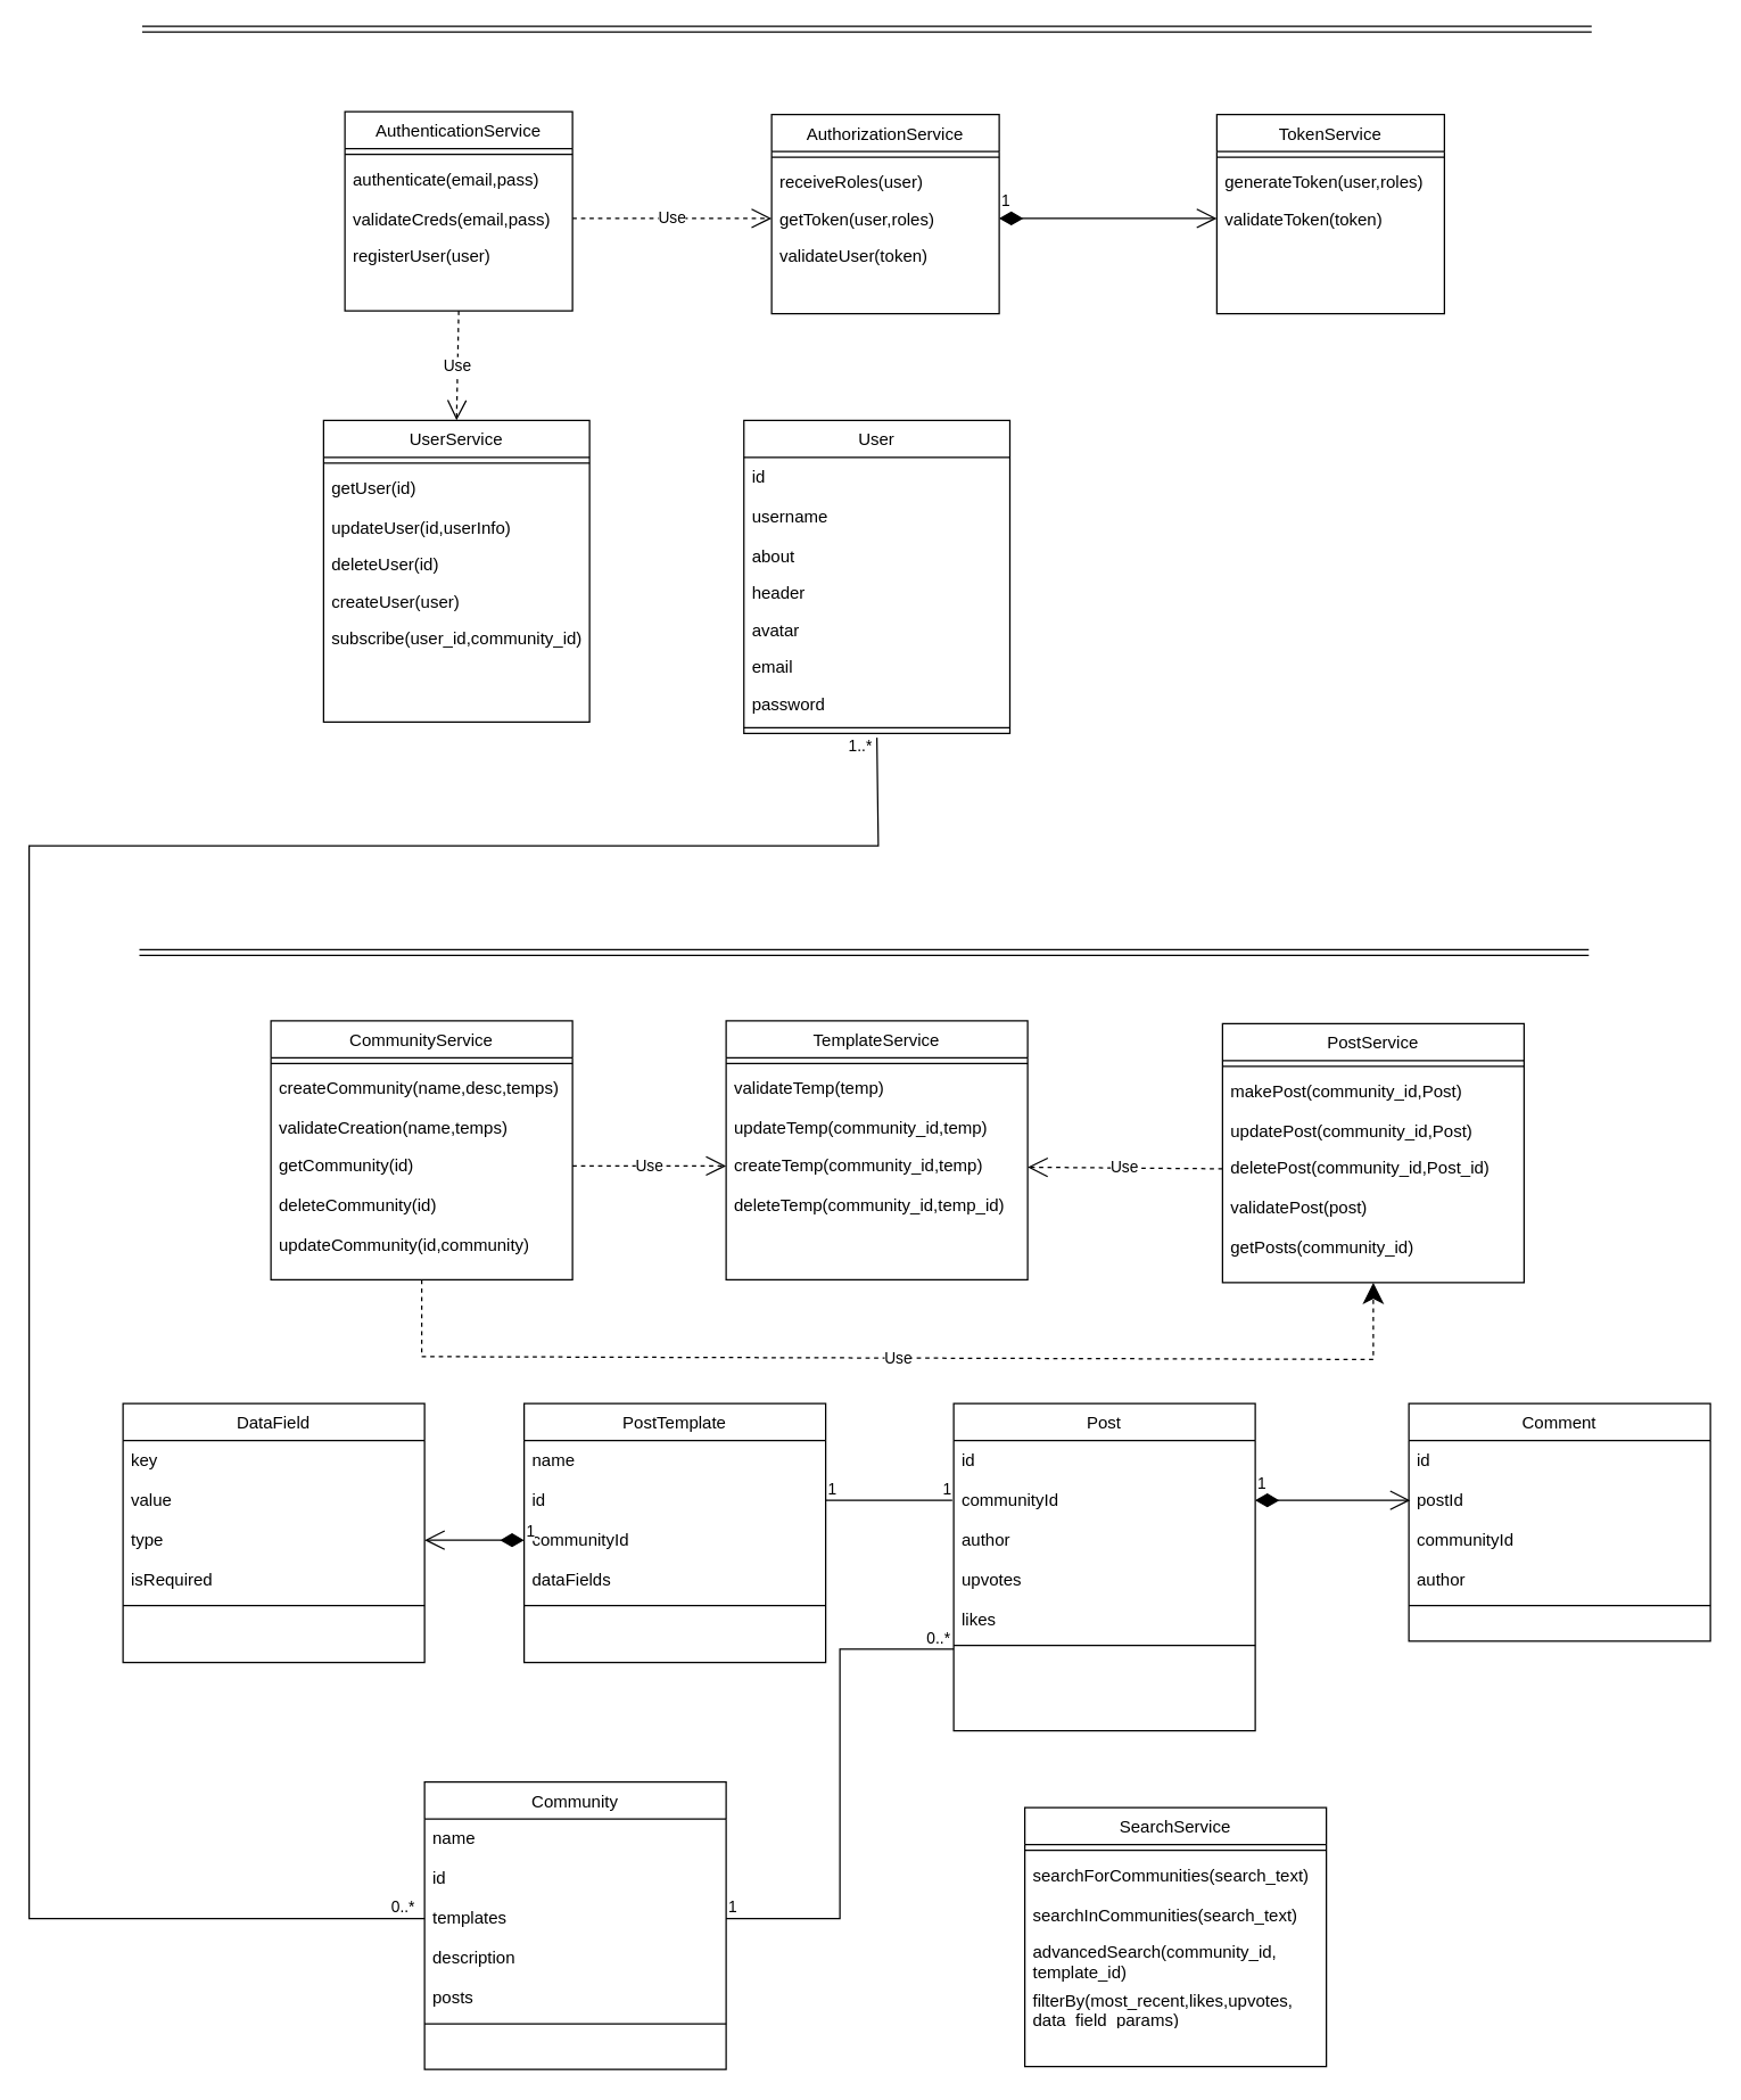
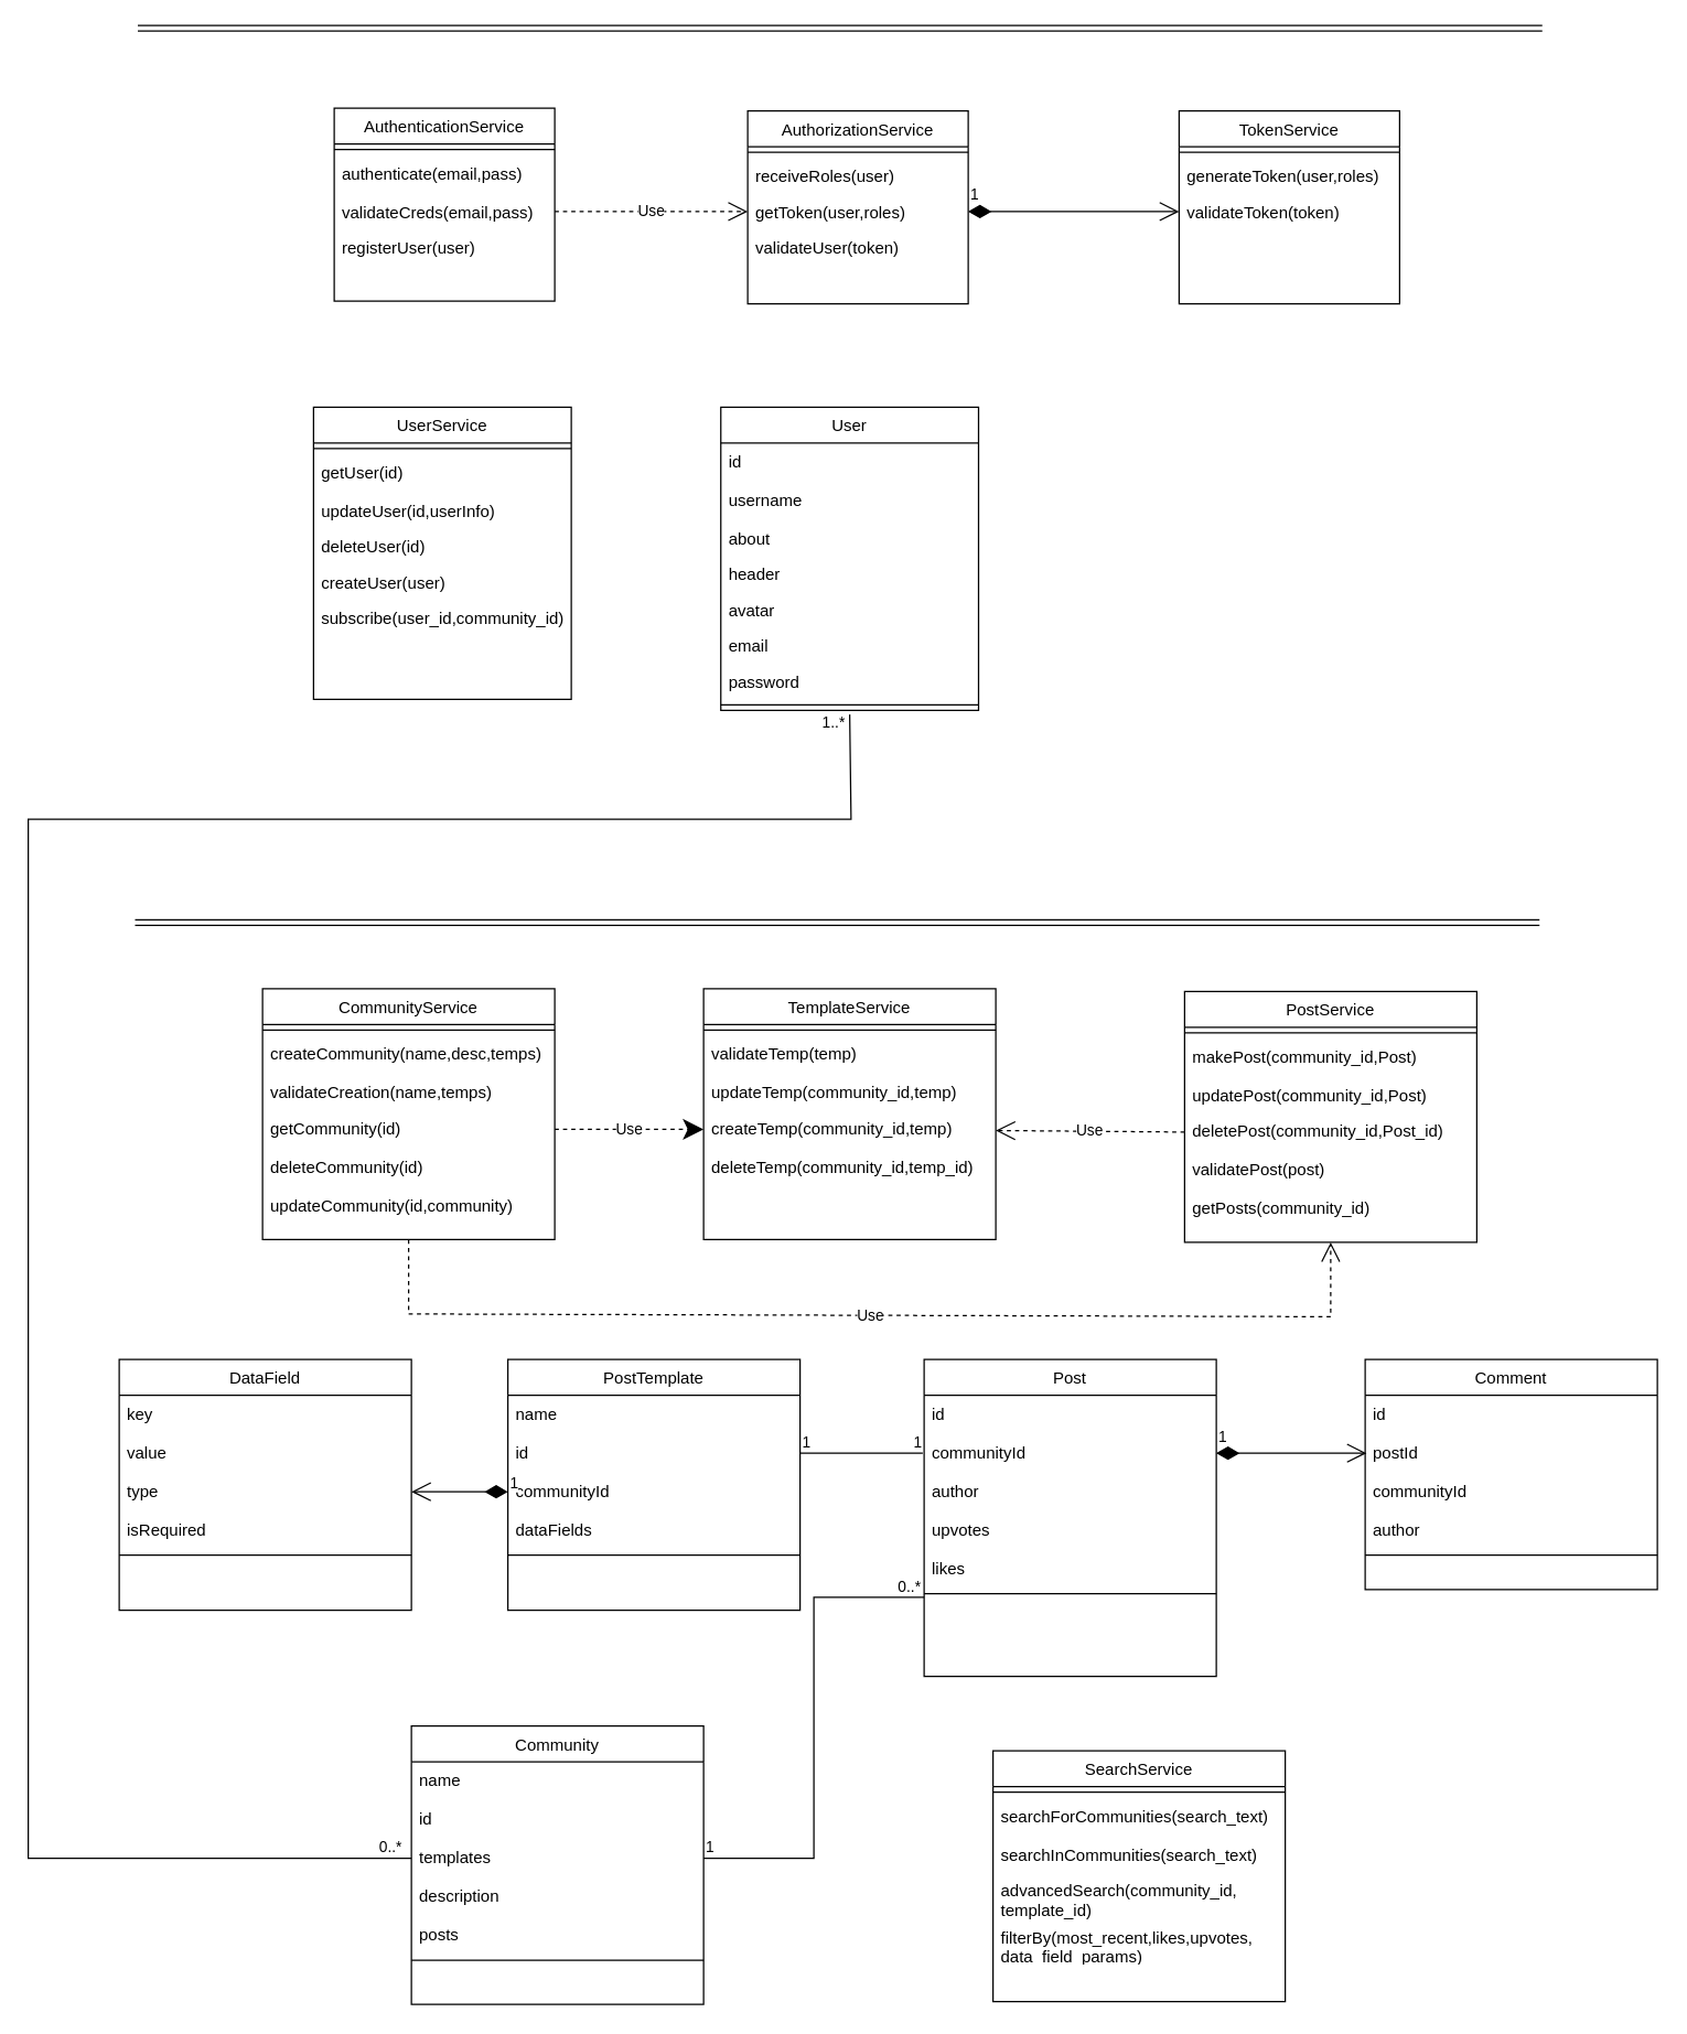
- <mxCell id="76" value="Use" style="endArrow=open;endSize=12;dashed=1;html=1;rounded=0;exitX=0.5;exitY=1;exitDx=0;exitDy=0;entryX=0.5;entryY=0;entryDx=0;entryDy=0;" parent="1" source="2" target="69" edge="1"><mxGeometry width="160" relative="1" as="geometry"><mxPoint x="423" y="347" as="sourcePoint" /><mxPoint x="563" y="347" as="targetPoint" /></mxGeometry></mxCell>
- <mxCell id="33" value="Use" style="endArrow=open;endSize=12;dashed=1;html=1;rounded=0;exitX=1;exitY=0.5;exitDx=0;exitDy=0;entryX=0;entryY=0.5;entryDx=0;entryDy=0;" parent="1" source="23" target="30" edge="1"><mxGeometry width="160" relative="1" as="geometry"><mxPoint x="420" y="971" as="sourcePoint" /><mxPoint x="560" y="971" as="targetPoint" /></mxGeometry></mxCell>
+ <mxCell id="33" value="Use" style="endArrow=classic;endSize=12;dashed=1;html=1;rounded=0;exitX=1;exitY=0.5;exitDx=0;exitDy=0;entryX=0;entryY=0.5;entryDx=0;entryDy=0;" parent="1" source="23" target="30" edge="1"><mxGeometry width="160" relative="1" as="geometry"><mxPoint x="420" y="971" as="sourcePoint" /><mxPoint x="560" y="971" as="targetPoint" /></mxGeometry></mxCell>
- <mxCell id="108" value="Use" style="endArrow=classic;endSize=12;dashed=1;html=1;rounded=0;exitX=0.5;exitY=1;exitDx=0;exitDy=0;entryX=0.5;entryY=1;entryDx=0;entryDy=0;" parent="1" source="19" target="34" edge="1"><mxGeometry width="160" relative="1" as="geometry"><mxPoint x="305" y="954" as="sourcePoint" /><mxPoint x="989" y="947" as="targetPoint" /><Array as="points"><mxPoint x="296" y="953" /><mxPoint x="965" y="955" /></Array></mxGeometry></mxCell>
+ <mxCell id="108" value="Use" style="endArrow=open;endSize=12;dashed=1;html=1;rounded=0;exitX=0.5;exitY=1;exitDx=0;exitDy=0;entryX=0.5;entryY=1;entryDx=0;entryDy=0;" parent="1" source="19" target="34" edge="1"><mxGeometry width="160" relative="1" as="geometry"><mxPoint x="305" y="954" as="sourcePoint" /><mxPoint x="989" y="947" as="targetPoint" /><Array as="points"><mxPoint x="296" y="953" /><mxPoint x="965" y="955" /></Array></mxGeometry></mxCell>
